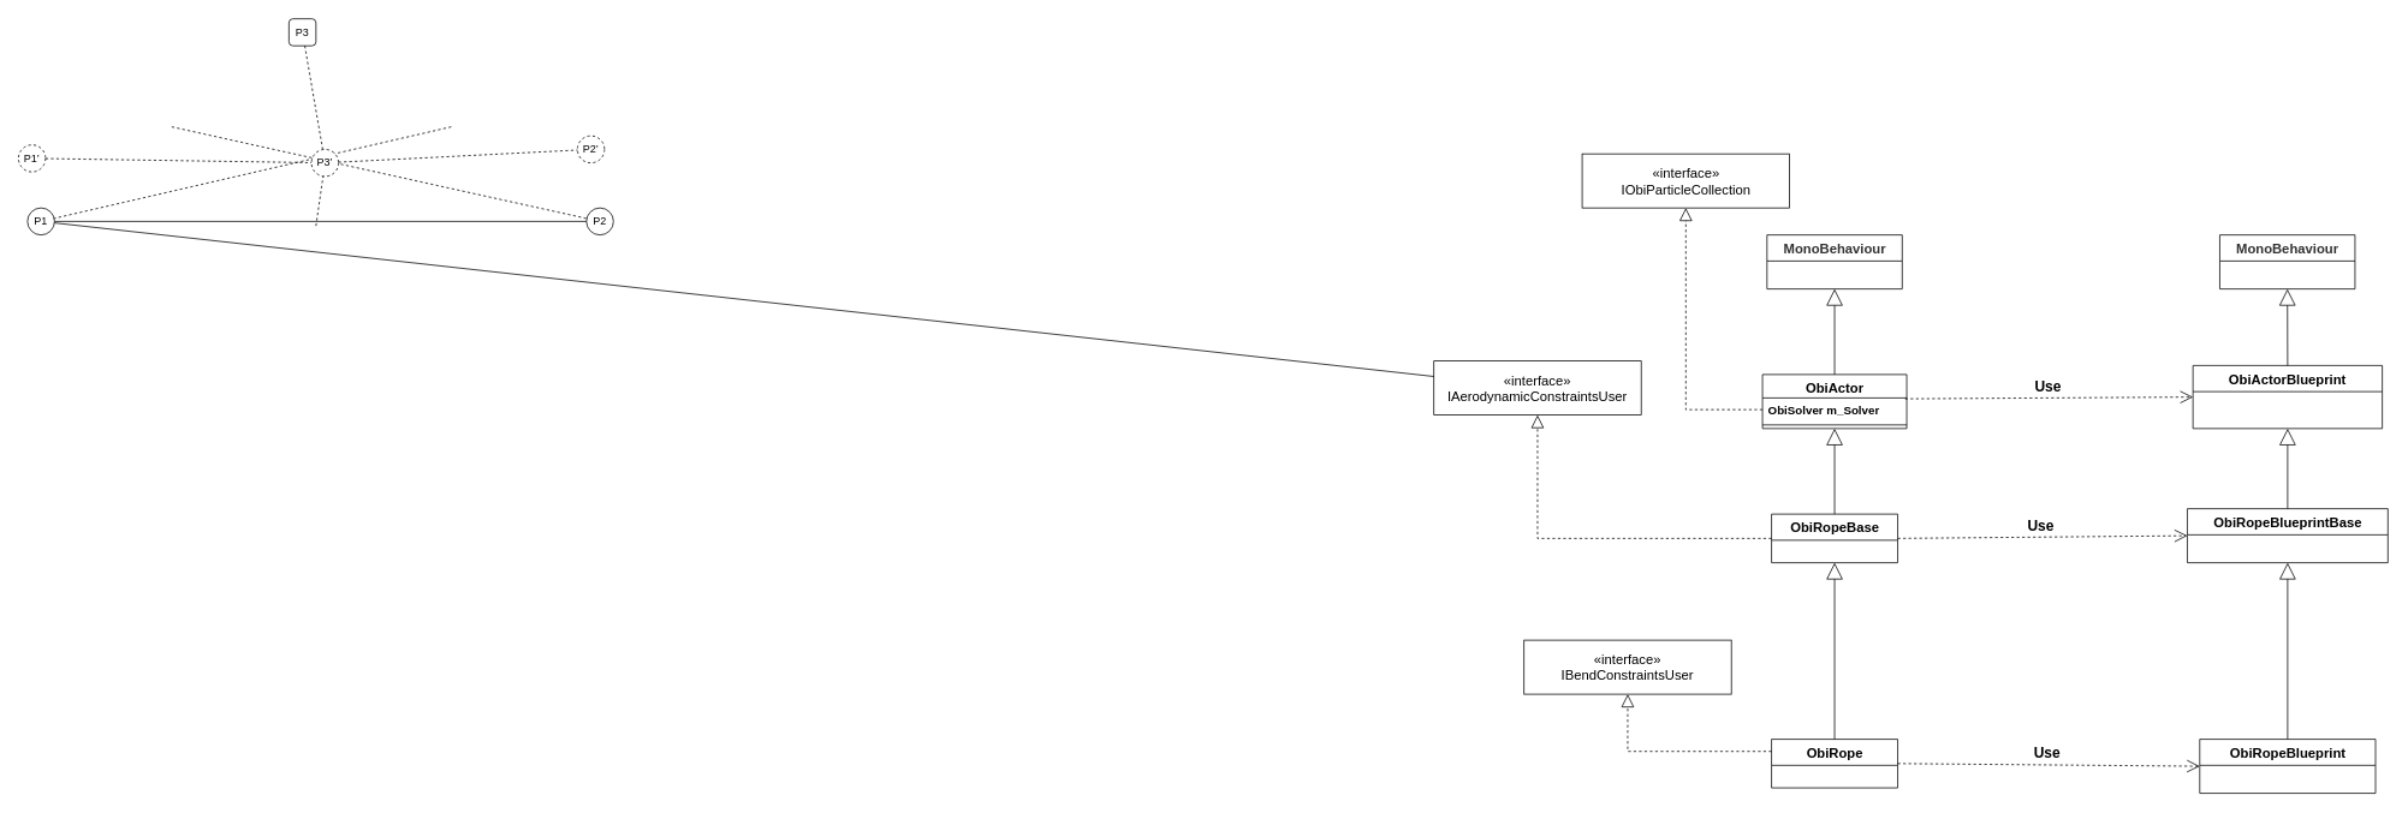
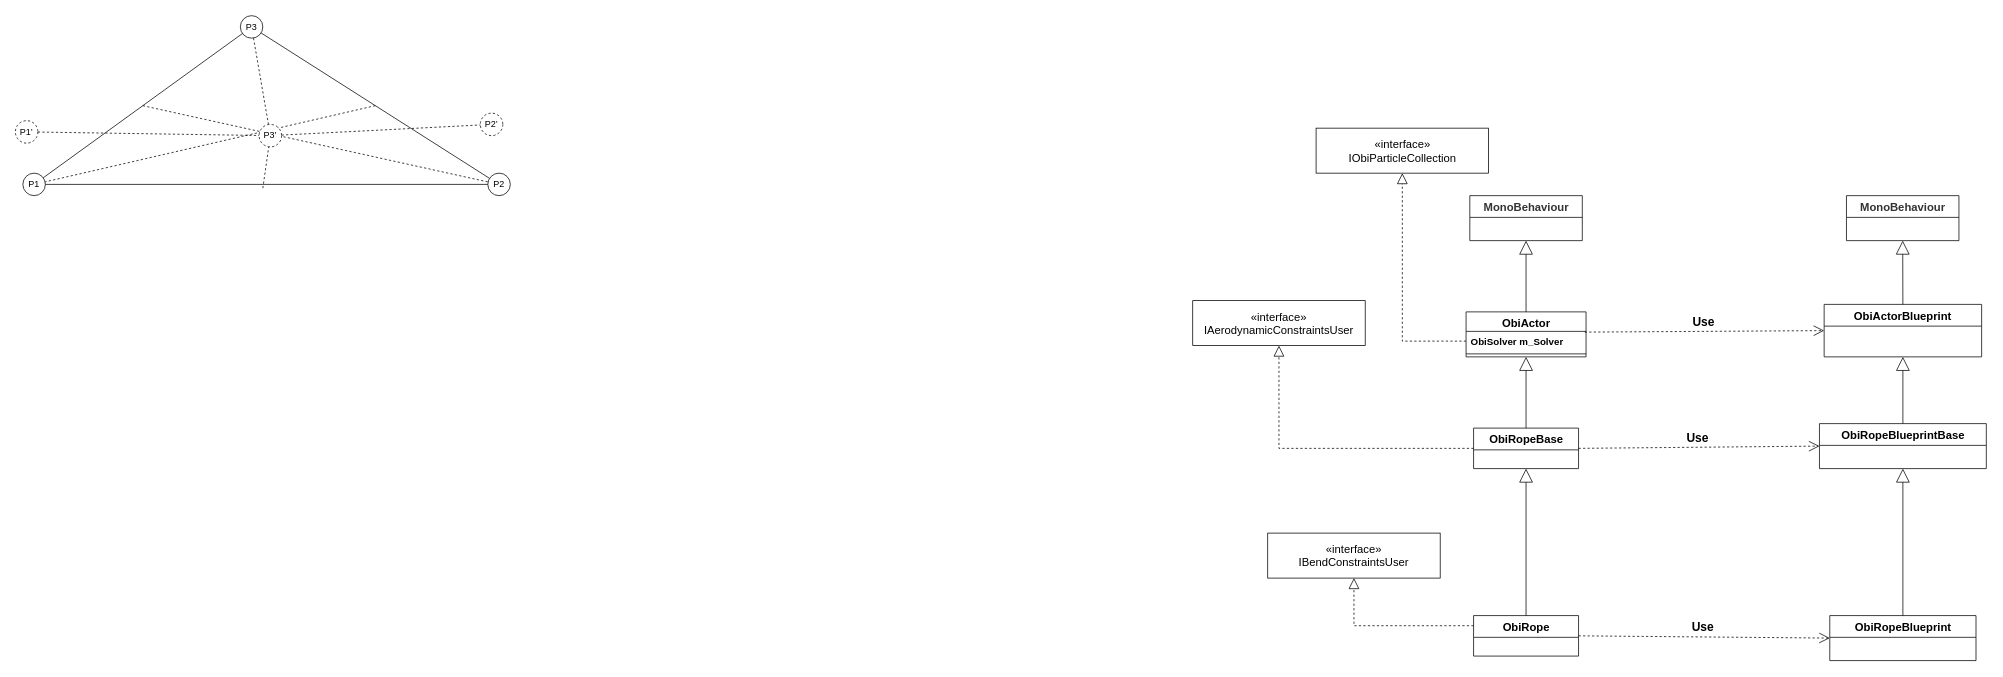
- <mxCell id="28" value="P3" style="whiteSpace=wrap;html=1;aspect=fixed;rounded=1;" vertex="1" parent="1"><mxGeometry x="320" y="20" width="30" height="30" as="geometry" /></mxCell>
+ <mxCell id="28" value="P3" style="ellipse;whiteSpace=wrap;html=1;aspect=fixed;" vertex="1" parent="1"><mxGeometry x="320" y="20" width="30" height="30" as="geometry" /></mxCell>
+ <mxCell id="31" value="" style="endArrow=none;html=1;rounded=0;" edge="1" parent="1" source="29" target="28"><mxGeometry width="50" height="50" relative="1" as="geometry"><mxPoint x="380" y="190" as="sourcePoint" /><mxPoint x="430" y="140" as="targetPoint" /></mxGeometry></mxCell>
- <mxCell id="30" value="" style="endArrow=none;html=1;rounded=0;" edge="1" parent="1" source="27" target="17"><mxGeometry width="50" height="50" relative="1" as="geometry"><mxPoint x="240" y="260" as="sourcePoint" /><mxPoint x="290" y="210" as="targetPoint" /></mxGeometry></mxCell>
+ <mxCell id="30" value="" style="endArrow=none;html=1;rounded=0;" edge="1" parent="1" source="27" target="28"><mxGeometry width="50" height="50" relative="1" as="geometry"><mxPoint x="240" y="260" as="sourcePoint" /><mxPoint x="290" y="210" as="targetPoint" /></mxGeometry></mxCell>
